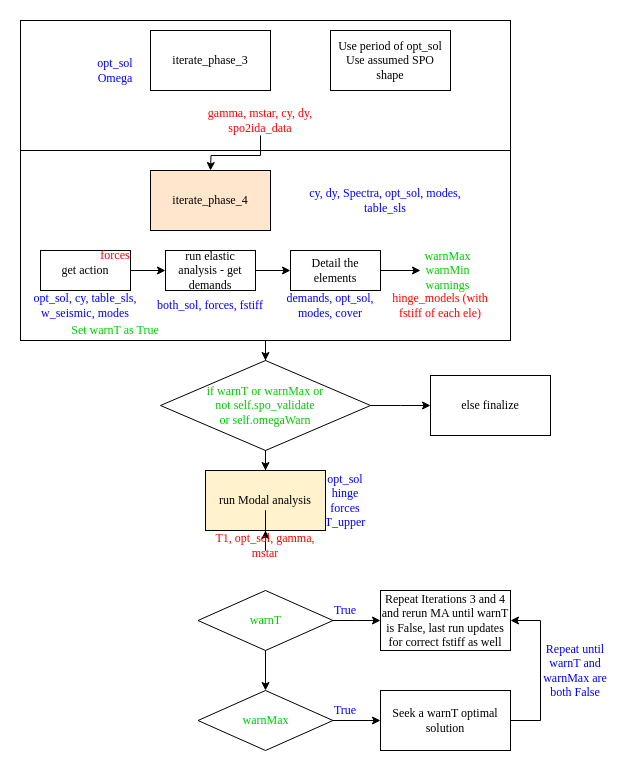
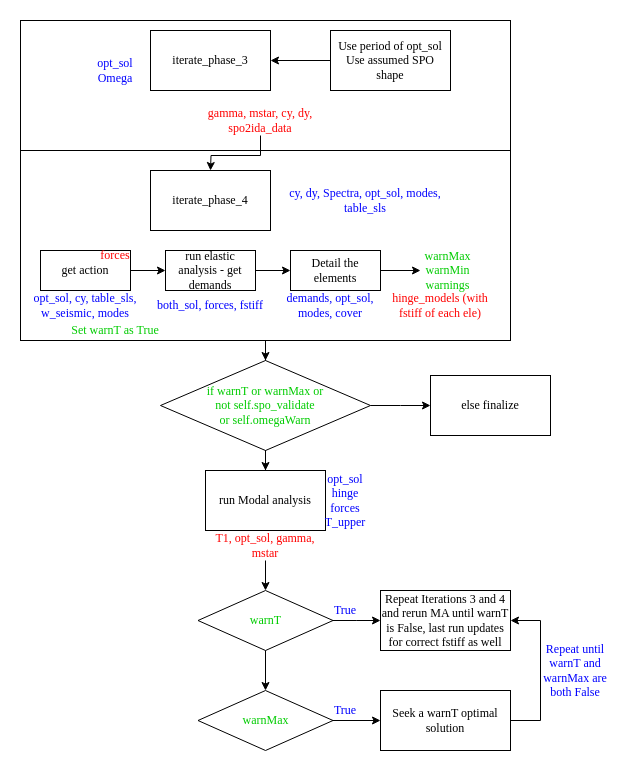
+ <mxCell id="9" style="edgeStyle=orthogonalEdgeStyle;rounded=0;orthogonalLoop=1;jettySize=auto;html=1;entryX=1;entryY=0.5;entryDx=0;entryDy=0;fontFamily=Garamond;" edge="1" parent="1" source="10" target="5"><mxGeometry relative="1" as="geometry" /></mxCell>
- <mxCell id="11" value="iterate_phase_4" style="rounded=0;whiteSpace=wrap;html=1;fontFamily=Garamond;fillColor=#ffe6cc;" vertex="1" parent="1"><mxGeometry x="150" y="170" width="120" height="60" as="geometry" /></mxCell>
+ <mxCell id="11" value="iterate_phase_4" style="rounded=0;whiteSpace=wrap;html=1;fontFamily=Garamond;" vertex="1" parent="1"><mxGeometry x="150" y="170" width="120" height="60" as="geometry" /></mxCell>
- <mxCell id="29" value="&lt;font color=&quot;#0000ff&quot;&gt;cy, dy, Spectra, opt_sol, modes, table_sls&lt;br&gt;&lt;/font&gt;" style="text;html=1;strokeColor=none;fillColor=none;align=center;verticalAlign=middle;whiteSpace=wrap;rounded=0;fontFamily=Garamond;" vertex="1" parent="1"><mxGeometry x="290" y="170" width="190" height="60" as="geometry" /></mxCell>
+ <mxCell id="29" value="&lt;font color=&quot;#0000ff&quot;&gt;cy, dy, Spectra, opt_sol, modes, table_sls&lt;br&gt;&lt;/font&gt;" style="text;html=1;strokeColor=none;fillColor=none;align=center;verticalAlign=middle;whiteSpace=wrap;rounded=0;fontFamily=Garamond;" vertex="1" parent="1"><mxGeometry x="270" y="170" width="190" height="60" as="geometry" /></mxCell>
- <mxCell id="25" value="run Modal analysis" style="rounded=0;whiteSpace=wrap;html=1;fontFamily=Garamond;fillColor=#fff2cc;" vertex="1" parent="1"><mxGeometry x="205" y="470" width="120" height="60" as="geometry" /></mxCell>
+ <mxCell id="25" value="run Modal analysis" style="rounded=0;whiteSpace=wrap;html=1;fontFamily=Garamond;" vertex="1" parent="1"><mxGeometry x="205" y="470" width="120" height="60" as="geometry" /></mxCell>
- <mxCell id="26" style="edgeStyle=orthogonalEdgeStyle;rounded=0;orthogonalLoop=1;jettySize=auto;html=1;fontFamily=Garamond;fontColor=#00CC00;" edge="1" parent="1" source="27" target="25"><mxGeometry relative="1" as="geometry" /></mxCell>
+ <mxCell id="26" style="edgeStyle=orthogonalEdgeStyle;rounded=0;orthogonalLoop=1;jettySize=auto;html=1;entryX=0.5;entryY=0;entryDx=0;entryDy=0;fontFamily=Garamond;fontColor=#00CC00;" edge="1" parent="1" source="27" target="36"><mxGeometry relative="1" as="geometry" /></mxCell>
